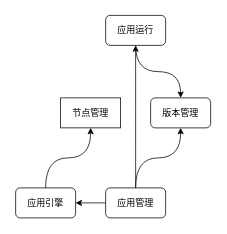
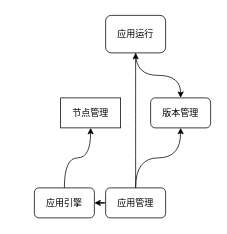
- <mxCell id="9" value="应用运行" style="rounded=1;whiteSpace=wrap;html=1;" vertex="1" parent="1"><mxGeometry x="140" y="20" width="80" height="40" as="geometry" /></mxCell>
+ <mxCell id="9" value="应用运行" style="rounded=1;whiteSpace=wrap;html=1;" vertex="1" parent="1"><mxGeometry x="140" y="20" width="80" height="50" as="geometry" /></mxCell>
- <mxCell id="11" value="应用引擎" style="rounded=1;whiteSpace=wrap;html=1;" vertex="1" parent="1"><mxGeometry x="20" y="250" width="80" height="40" as="geometry" /></mxCell>
+ <mxCell id="11" value="应用引擎" style="rounded=1;whiteSpace=wrap;html=1;" vertex="1" parent="1"><mxGeometry x="45" y="250" width="80" height="40" as="geometry" /></mxCell>
